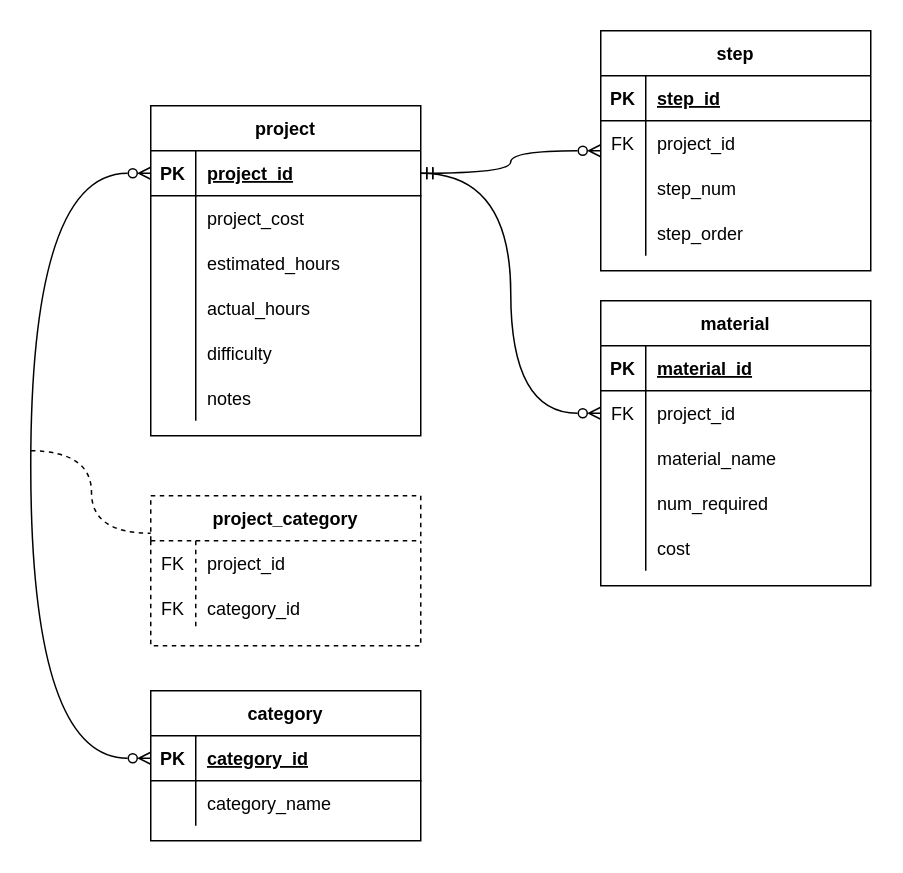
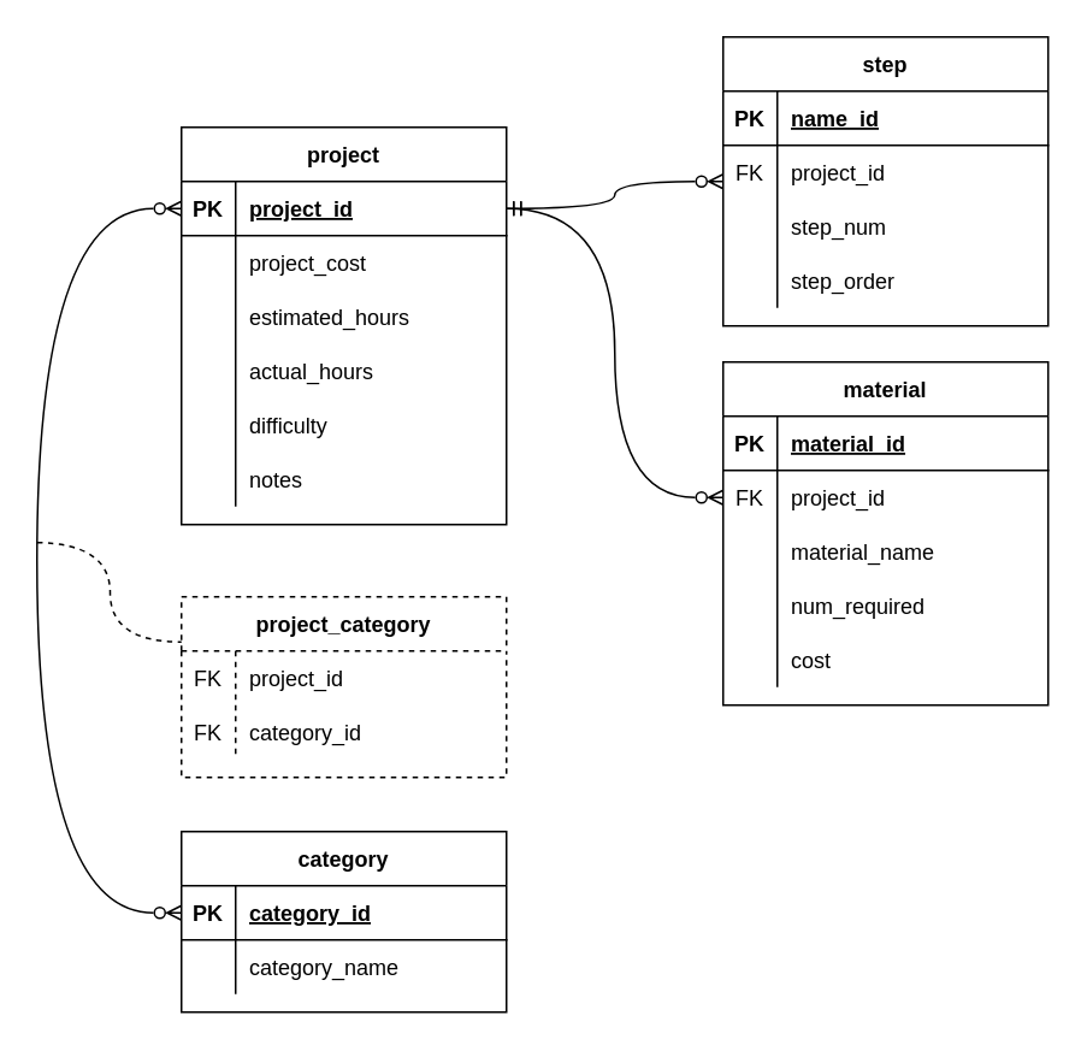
- <mxCell id="5" value="step_id" style="shape=partialRectangle;connectable=0;fillColor=none;top=0;left=0;bottom=0;right=0;align=left;spacingLeft=6;fontStyle=5;overflow=hidden;" vertex="1" parent="3"><mxGeometry x="30" width="150" height="30" as="geometry"><mxRectangle width="150" height="30" as="alternateBounds" /></mxGeometry></mxCell>
+ <mxCell id="5" value="name_id" style="shape=partialRectangle;connectable=0;fillColor=none;top=0;left=0;bottom=0;right=0;align=left;spacingLeft=6;fontStyle=5;overflow=hidden;" vertex="1" parent="3"><mxGeometry x="30" width="150" height="30" as="geometry"><mxRectangle width="150" height="30" as="alternateBounds" /></mxGeometry></mxCell>
